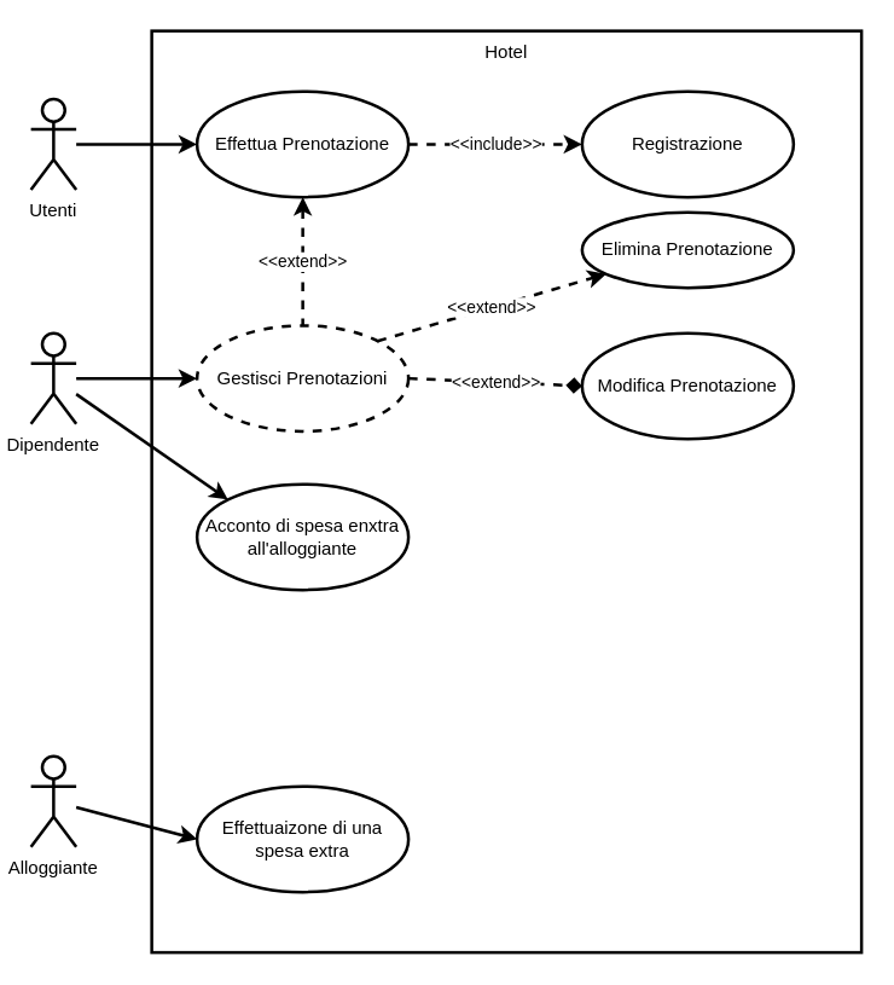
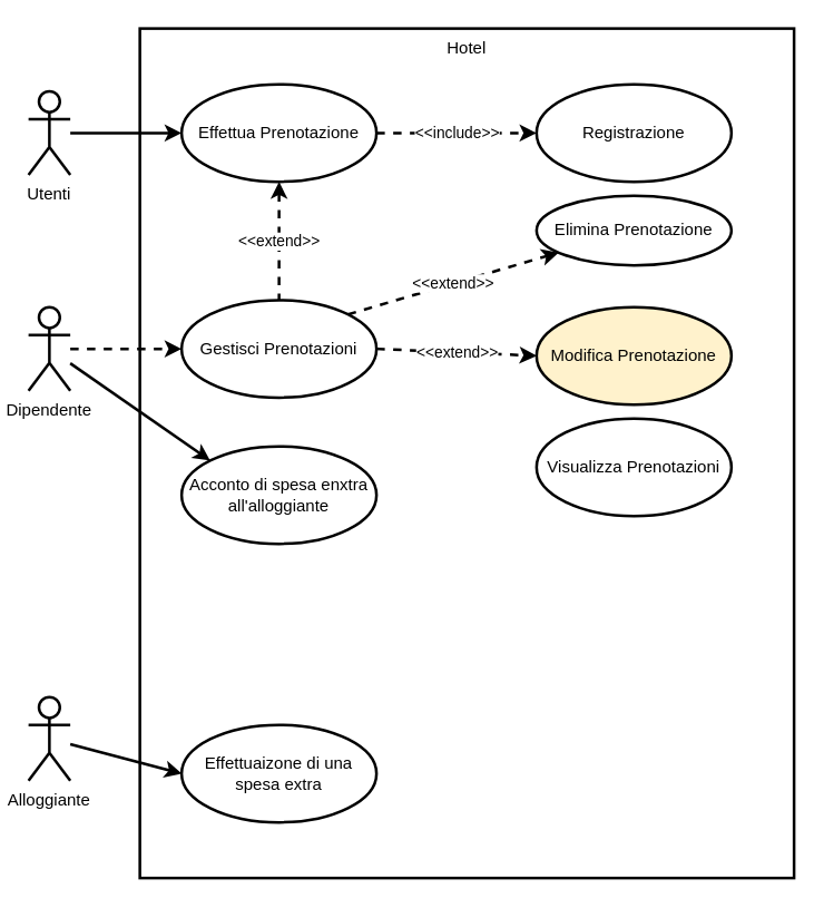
- <mxCell id="5" style="edgeStyle=orthogonalEdgeStyle;rounded=0;orthogonalLoop=1;jettySize=auto;html=1;entryX=0;entryY=0.5;entryDx=0;entryDy=0;strokeWidth=2;fontStyle=0" parent="1" source="7" target="15" edge="1"><mxGeometry relative="1" as="geometry" /></mxCell>
+ <mxCell id="5" style="edgeStyle=orthogonalEdgeStyle;rounded=0;orthogonalLoop=1;jettySize=auto;html=1;entryX=0;entryY=0.5;entryDx=0;entryDy=0;strokeWidth=2;fontStyle=0;dashed=1;" parent="1" source="7" target="15" edge="1"><mxGeometry relative="1" as="geometry" /></mxCell>
- <mxCell id="15" value="Gestisci Prenotazioni" style="ellipse;whiteSpace=wrap;html=1;strokeWidth=2;fontStyle=0;dashed=1;" parent="1" vertex="1"><mxGeometry x="130" y="215" width="140" height="70" as="geometry" /></mxCell>
+ <mxCell id="15" value="Gestisci Prenotazioni" style="ellipse;whiteSpace=wrap;html=1;strokeWidth=2;fontStyle=0" parent="1" vertex="1"><mxGeometry x="130" y="215" width="140" height="70" as="geometry" /></mxCell>
- <mxCell id="14" value="&amp;lt;&amp;lt;extend&amp;gt;&amp;gt;" style="rounded=0;orthogonalLoop=1;jettySize=auto;html=1;exitX=1;exitY=0.5;exitDx=0;exitDy=0;entryX=0;entryY=0.5;entryDx=0;entryDy=0;dashed=1;startArrow=none;startFill=0;endArrow=diamond;endFill=1;strokeWidth=2;fontStyle=0;" parent="1" source="15" target="16" edge="1"><mxGeometry relative="1" as="geometry" /></mxCell>
+ <mxCell id="14" value="&amp;lt;&amp;lt;extend&amp;gt;&amp;gt;" style="rounded=0;orthogonalLoop=1;jettySize=auto;html=1;exitX=1;exitY=0.5;exitDx=0;exitDy=0;entryX=0;entryY=0.5;entryDx=0;entryDy=0;dashed=1;startArrow=none;startFill=0;endArrow=classic;endFill=1;strokeWidth=2;fontStyle=0" parent="1" source="15" target="16" edge="1"><mxGeometry relative="1" as="geometry" /></mxCell>
- <mxCell id="16" value="Modifica Prenotazione" style="ellipse;whiteSpace=wrap;html=1;strokeWidth=2;fontStyle=0" parent="1" vertex="1"><mxGeometry x="385" y="220" width="140" height="70" as="geometry" /></mxCell>
+ <mxCell id="16" value="Modifica Prenotazione" style="ellipse;whiteSpace=wrap;html=1;strokeWidth=2;fontStyle=0;fillColor=#fff2cc;" parent="1" vertex="1"><mxGeometry x="385" y="220" width="140" height="70" as="geometry" /></mxCell>
+ <mxCell id="17" value="Visualizza Prenotazioni" style="ellipse;whiteSpace=wrap;html=1;strokeWidth=2;fontStyle=0" parent="1" vertex="1"><mxGeometry x="385" y="300" width="140" height="70" as="geometry" /></mxCell>
